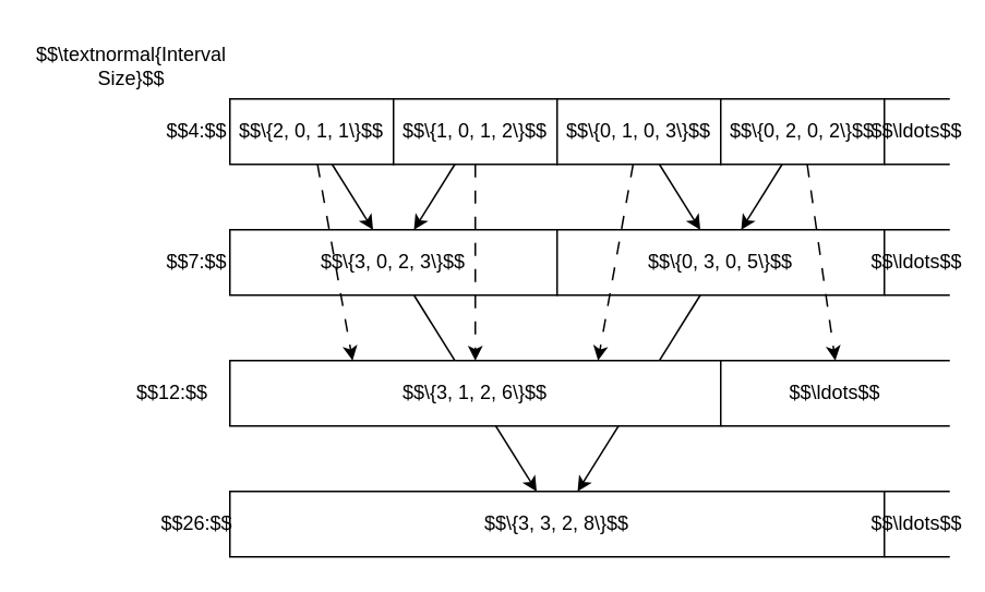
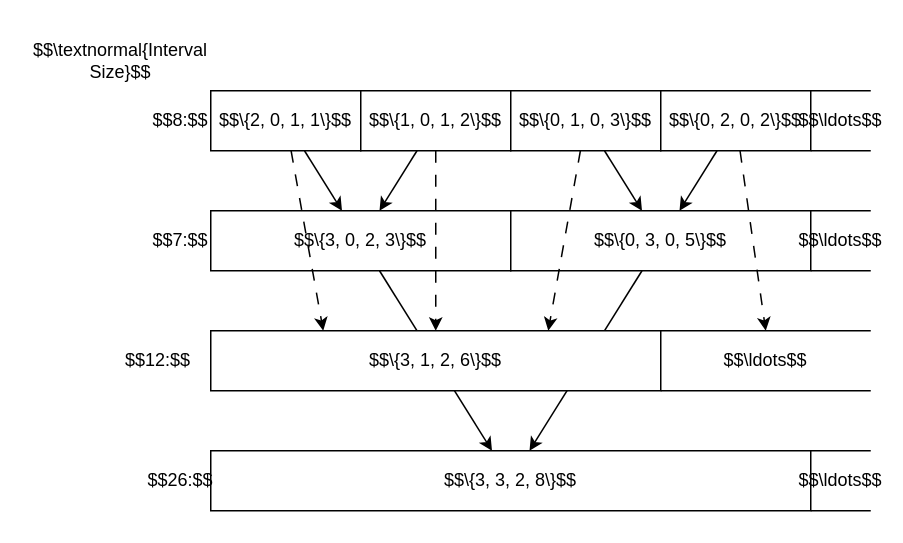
- <mxCell id="25" value="$$4:$$" style="text;html=1;align=center;verticalAlign=middle;whiteSpace=wrap;rounded=0;" vertex="1" parent="1"><mxGeometry x="100" y="60" width="40" height="40" as="geometry" /></mxCell>
+ <mxCell id="25" value="$$8:$$" style="text;html=1;align=center;verticalAlign=middle;whiteSpace=wrap;rounded=0;" vertex="1" parent="1"><mxGeometry x="100" y="60" width="40" height="40" as="geometry" /></mxCell>
